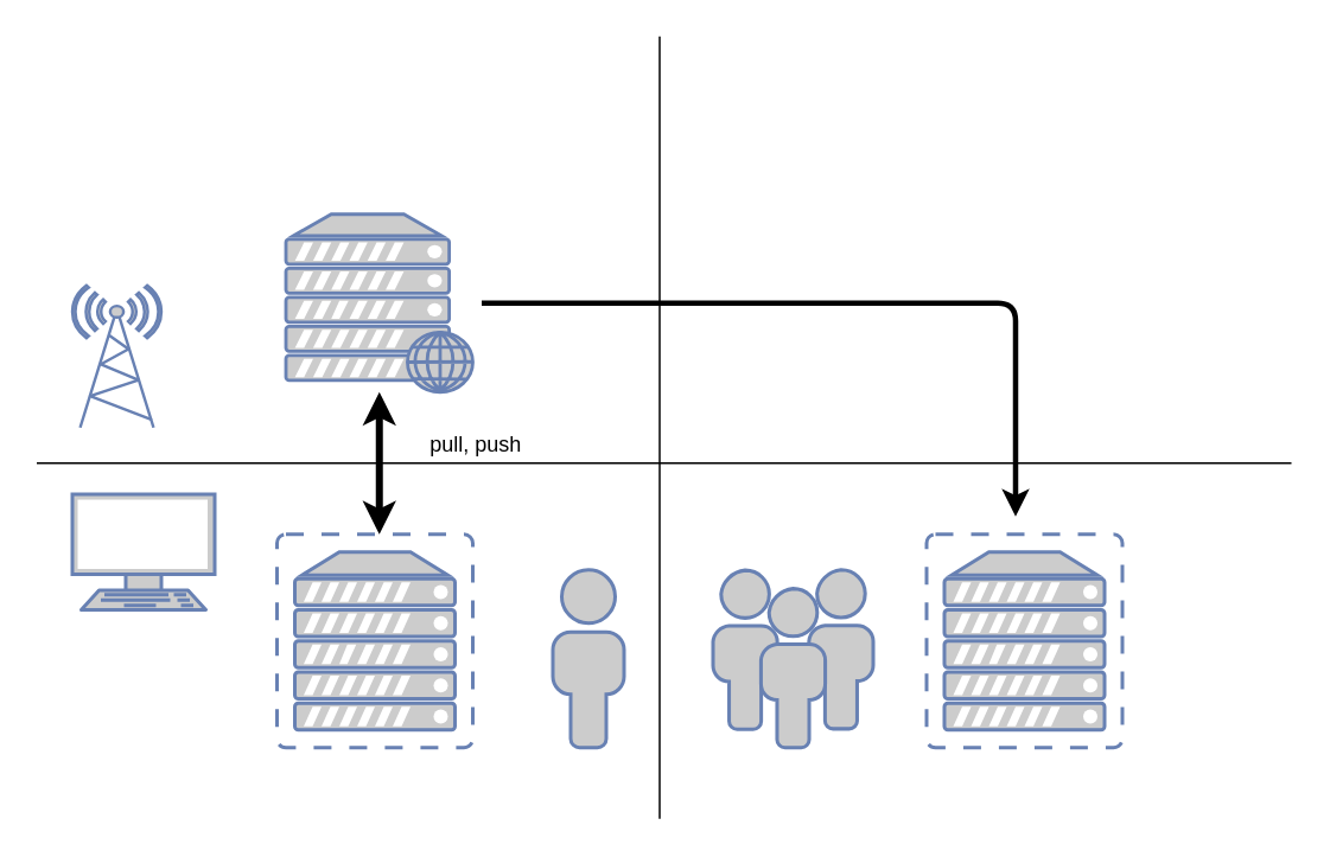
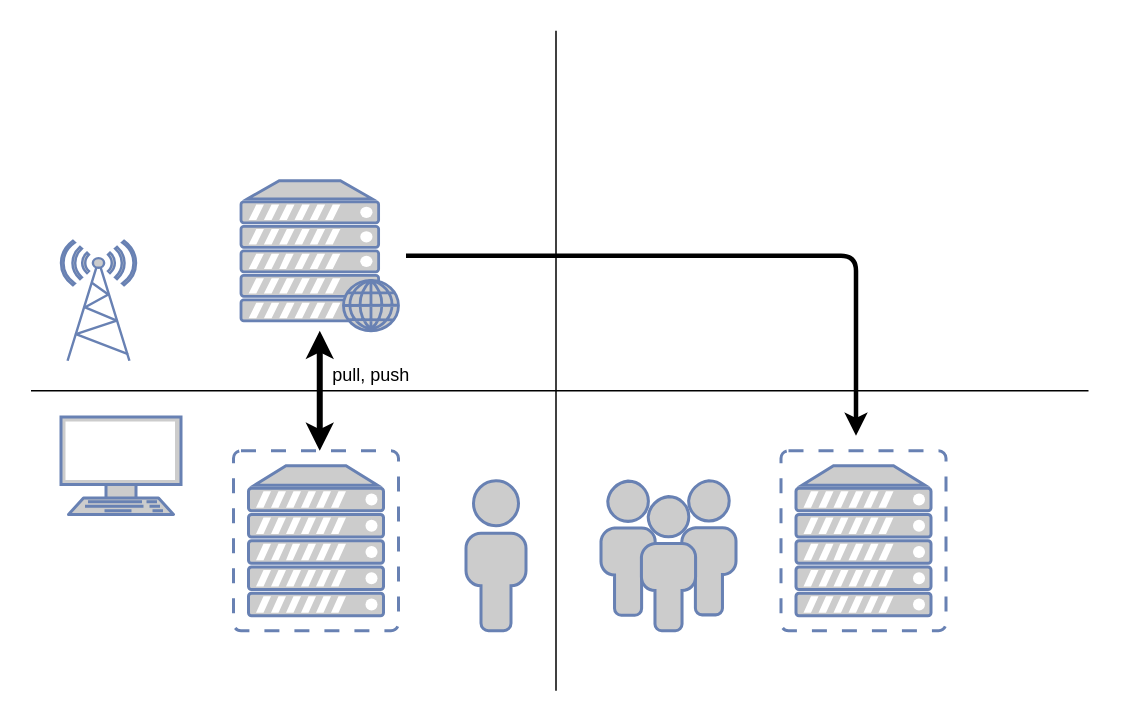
- <mxCell id="12" value="pull, push" style="text;html=1;strokeColor=none;fillColor=none;align=center;verticalAlign=middle;whiteSpace=wrap;rounded=0;" vertex="1" parent="1"><mxGeometry x="233" y="230" width="68" height="40" as="geometry" /></mxCell>
+ <mxCell id="12" value="pull, push" style="text;html=1;strokeColor=none;fillColor=none;align=center;verticalAlign=middle;whiteSpace=wrap;rounded=0;" vertex="1" parent="1"><mxGeometry x="213" y="230" width="68" height="40" as="geometry" /></mxCell>
